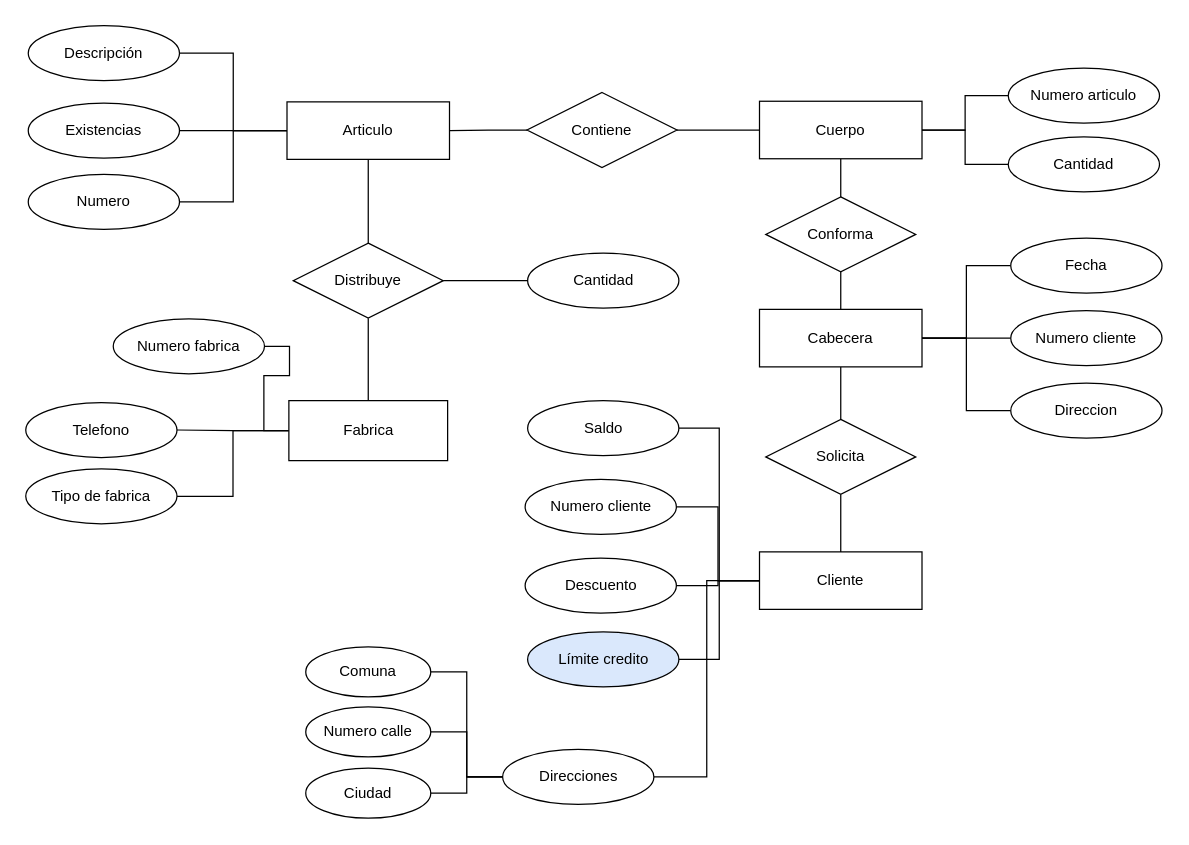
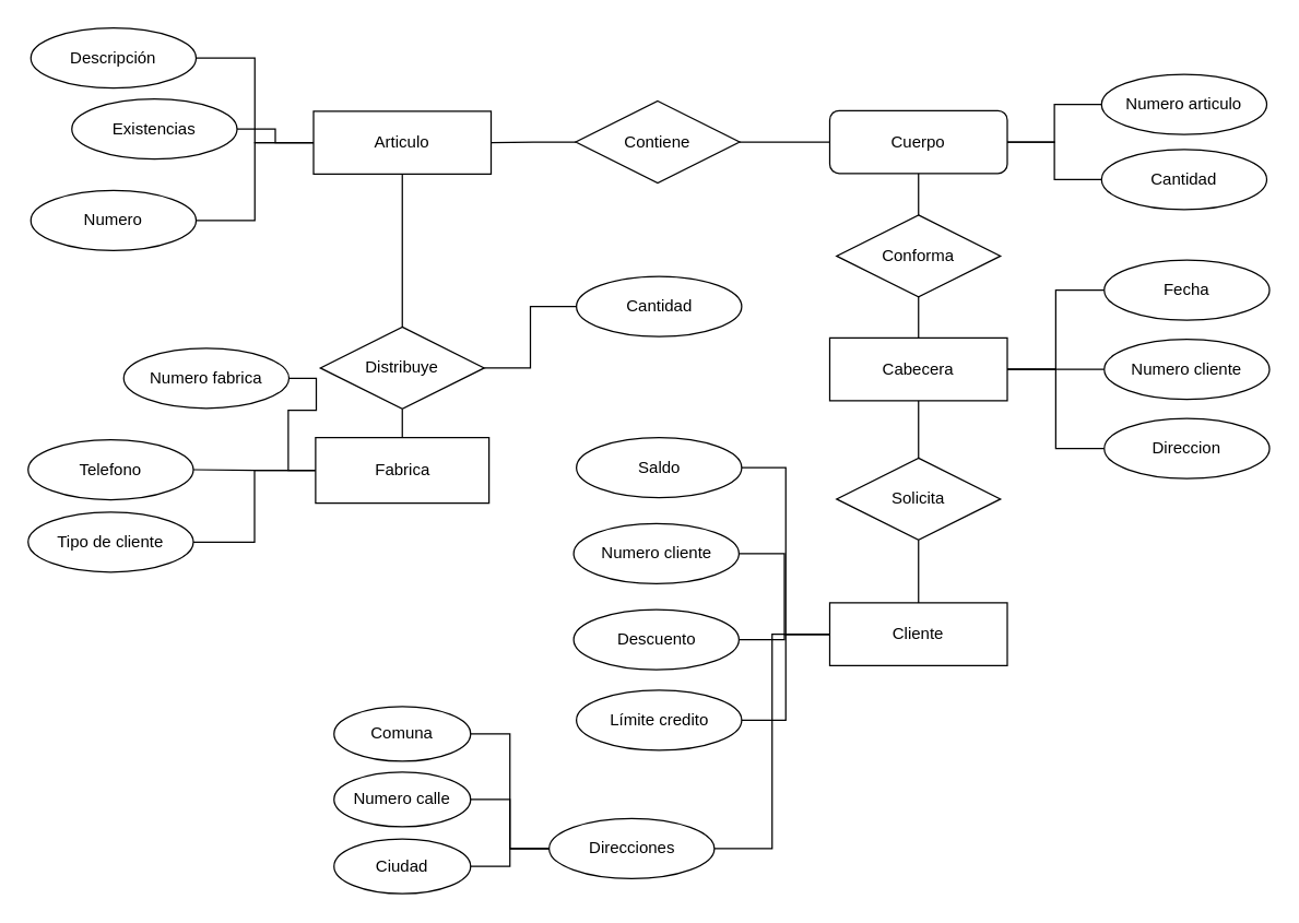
- <mxCell id="25" value="Cuerpo" style="rounded=0;whiteSpace=wrap;html=1;" vertex="1" parent="1"><mxGeometry x="607" y="80.5" width="130" height="46" as="geometry" /></mxCell>
+ <mxCell id="25" value="Cuerpo" style="whiteSpace=wrap;html=1;rounded=1;" vertex="1" parent="1"><mxGeometry x="607" y="80.5" width="130" height="46" as="geometry" /></mxCell>
- <mxCell id="48" value="Existencias" style="ellipse;whiteSpace=wrap;html=1;" vertex="1" parent="1"><mxGeometry x="22" y="82" width="121" height="44" as="geometry" /></mxCell>
+ <mxCell id="48" value="Existencias" style="ellipse;whiteSpace=wrap;html=1;" vertex="1" parent="1"><mxGeometry x="52" y="72" width="121" height="44" as="geometry" /></mxCell>
- <mxCell id="58" value="Distribuye" style="shape=rhombus;perimeter=rhombusPerimeter;whiteSpace=wrap;html=1;align=center;fontFamily=Helvetica;fontSize=12;fontColor=default;labelBackgroundColor=default;" vertex="1" parent="1"><mxGeometry x="234" y="194" width="120" height="60" as="geometry" /></mxCell>
+ <mxCell id="58" value="Distribuye" style="shape=rhombus;perimeter=rhombusPerimeter;whiteSpace=wrap;html=1;align=center;fontFamily=Helvetica;fontSize=12;fontColor=default;labelBackgroundColor=default;" vertex="1" parent="1"><mxGeometry x="234" y="239" width="120" height="60" as="geometry" /></mxCell>
- <mxCell id="45" value="Tipo de fabrica" style="ellipse;whiteSpace=wrap;html=1;" vertex="1" parent="1"><mxGeometry x="20" y="374.5" width="121" height="44" as="geometry" /></mxCell>
+ <mxCell id="45" value="Tipo de cliente" style="ellipse;whiteSpace=wrap;html=1;" vertex="1" parent="1"><mxGeometry x="20" y="374.5" width="121" height="44" as="geometry" /></mxCell>
- <mxCell id="11" value="Límite credito" style="ellipse;whiteSpace=wrap;html=1;fillColor=#dae8fc;" vertex="1" parent="1"><mxGeometry x="421.5" y="505" width="121" height="44" as="geometry" /></mxCell>
+ <mxCell id="11" value="Límite credito" style="ellipse;whiteSpace=wrap;html=1;" vertex="1" parent="1"><mxGeometry x="421.5" y="505" width="121" height="44" as="geometry" /></mxCell>
